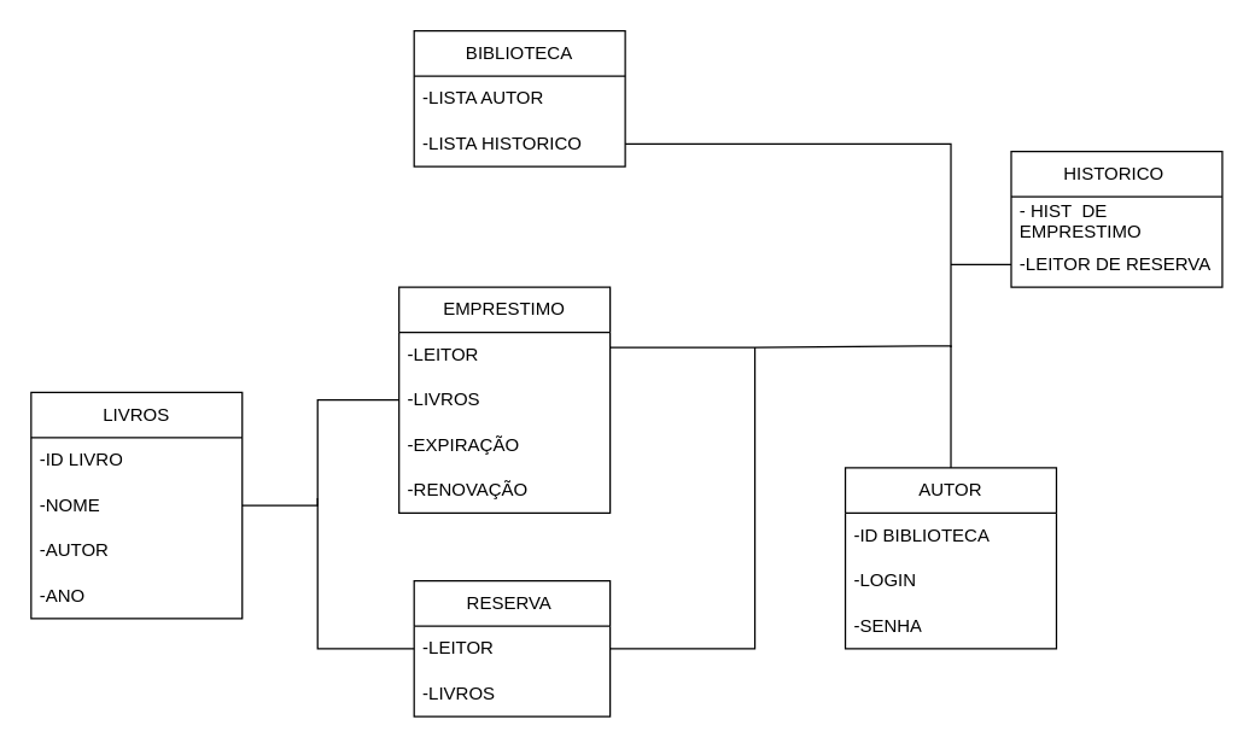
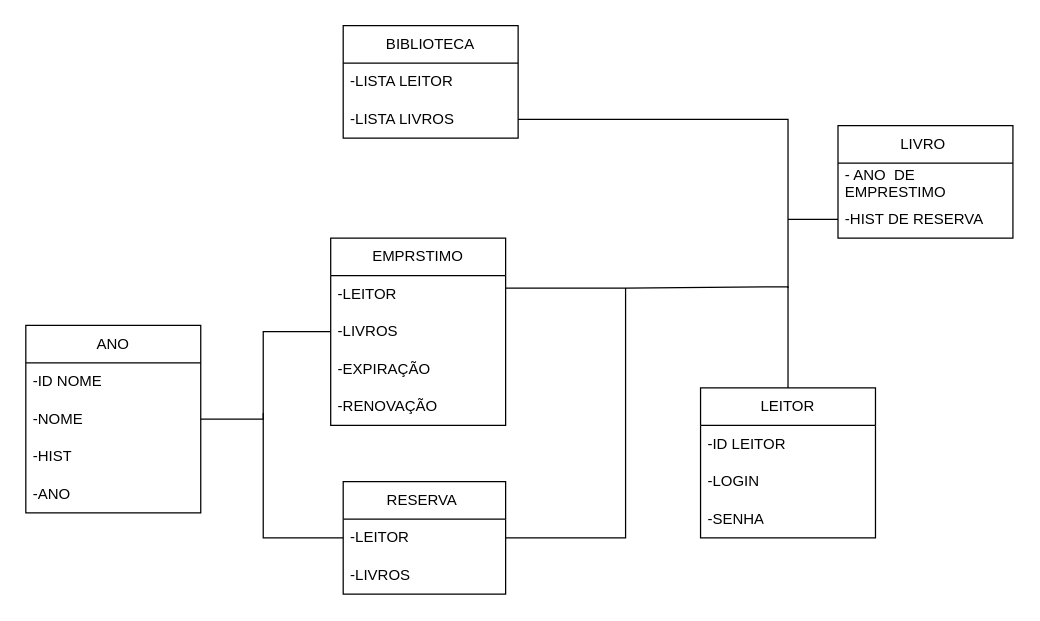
- <mxCell id="12" value="-LISTA AUTOR" style="text;strokeColor=none;fillColor=none;align=left;verticalAlign=middle;spacingLeft=4;spacingRight=4;overflow=hidden;points=[[0,0.5],[1,0.5]];portConstraint=eastwest;rotatable=0;whiteSpace=wrap;html=1;" vertex="1" parent="11"><mxGeometry y="30" width="140" height="30" as="geometry" /></mxCell>
+ <mxCell id="12" value="-LISTA LEITOR" style="text;strokeColor=none;fillColor=none;align=left;verticalAlign=middle;spacingLeft=4;spacingRight=4;overflow=hidden;points=[[0,0.5],[1,0.5]];portConstraint=eastwest;rotatable=0;whiteSpace=wrap;html=1;" vertex="1" parent="11"><mxGeometry y="30" width="140" height="30" as="geometry" /></mxCell>
- <mxCell id="13" value="-LISTA HISTORICO&amp;nbsp;" style="text;strokeColor=none;fillColor=none;align=left;verticalAlign=middle;spacingLeft=4;spacingRight=4;overflow=hidden;points=[[0,0.5],[1,0.5]];portConstraint=eastwest;rotatable=0;whiteSpace=wrap;html=1;" vertex="1" parent="11"><mxGeometry y="60" width="140" height="30" as="geometry" /></mxCell>
+ <mxCell id="13" value="-LISTA LIVROS&amp;nbsp;" style="text;strokeColor=none;fillColor=none;align=left;verticalAlign=middle;spacingLeft=4;spacingRight=4;overflow=hidden;points=[[0,0.5],[1,0.5]];portConstraint=eastwest;rotatable=0;whiteSpace=wrap;html=1;" vertex="1" parent="11"><mxGeometry y="60" width="140" height="30" as="geometry" /></mxCell>
- <mxCell id="22" value="HISTORICO&amp;nbsp;" style="swimlane;fontStyle=0;childLayout=stackLayout;horizontal=1;startSize=30;horizontalStack=0;resizeParent=1;resizeParentMax=0;resizeLast=0;collapsible=1;marginBottom=0;whiteSpace=wrap;html=1;" vertex="1" parent="1"><mxGeometry x="670" y="100" width="140" height="90" as="geometry" /></mxCell>
+ <mxCell id="22" value="LIVRO&amp;nbsp;" style="swimlane;fontStyle=0;childLayout=stackLayout;horizontal=1;startSize=30;horizontalStack=0;resizeParent=1;resizeParentMax=0;resizeLast=0;collapsible=1;marginBottom=0;whiteSpace=wrap;html=1;" vertex="1" parent="1"><mxGeometry x="670" y="100" width="140" height="90" as="geometry" /></mxCell>
- <mxCell id="23" value="- HIST&amp;nbsp; DE&amp;nbsp; EMPRESTIMO&amp;nbsp;" style="text;strokeColor=none;fillColor=none;align=left;verticalAlign=middle;spacingLeft=4;spacingRight=4;overflow=hidden;points=[[0,0.5],[1,0.5]];portConstraint=eastwest;rotatable=0;whiteSpace=wrap;html=1;" vertex="1" parent="22"><mxGeometry y="30" width="140" height="30" as="geometry" /></mxCell>
+ <mxCell id="23" value="- ANO&amp;nbsp; DE&amp;nbsp; EMPRESTIMO&amp;nbsp;" style="text;strokeColor=none;fillColor=none;align=left;verticalAlign=middle;spacingLeft=4;spacingRight=4;overflow=hidden;points=[[0,0.5],[1,0.5]];portConstraint=eastwest;rotatable=0;whiteSpace=wrap;html=1;" vertex="1" parent="22"><mxGeometry y="30" width="140" height="30" as="geometry" /></mxCell>
- <mxCell id="24" value="-LEITOR DE RESERVA" style="text;strokeColor=none;fillColor=none;align=left;verticalAlign=middle;spacingLeft=4;spacingRight=4;overflow=hidden;points=[[0,0.5],[1,0.5]];portConstraint=eastwest;rotatable=0;whiteSpace=wrap;html=1;" vertex="1" parent="22"><mxGeometry y="60" width="140" height="30" as="geometry" /></mxCell>
+ <mxCell id="24" value="-HIST DE RESERVA" style="text;strokeColor=none;fillColor=none;align=left;verticalAlign=middle;spacingLeft=4;spacingRight=4;overflow=hidden;points=[[0,0.5],[1,0.5]];portConstraint=eastwest;rotatable=0;whiteSpace=wrap;html=1;" vertex="1" parent="22"><mxGeometry y="60" width="140" height="30" as="geometry" /></mxCell>
- <mxCell id="14" value="EMPRESTIMO" style="swimlane;fontStyle=0;childLayout=stackLayout;horizontal=1;startSize=30;horizontalStack=0;resizeParent=1;resizeParentMax=0;resizeLast=0;collapsible=1;marginBottom=0;whiteSpace=wrap;html=1;" vertex="1" parent="1"><mxGeometry x="264" y="190" width="140" height="150" as="geometry" /></mxCell>
+ <mxCell id="14" value="EMPRSTIMO" style="swimlane;fontStyle=0;childLayout=stackLayout;horizontal=1;startSize=30;horizontalStack=0;resizeParent=1;resizeParentMax=0;resizeLast=0;collapsible=1;marginBottom=0;whiteSpace=wrap;html=1;" vertex="1" parent="1"><mxGeometry x="264" y="190" width="140" height="150" as="geometry" /></mxCell>
- <mxCell id="6" value="LIVROS" style="swimlane;fontStyle=0;childLayout=stackLayout;horizontal=1;startSize=30;horizontalStack=0;resizeParent=1;resizeParentMax=0;resizeLast=0;collapsible=1;marginBottom=0;whiteSpace=wrap;html=1;" vertex="1" parent="1"><mxGeometry x="20" y="260" width="140" height="150" as="geometry" /></mxCell>
+ <mxCell id="6" value="ANO" style="swimlane;fontStyle=0;childLayout=stackLayout;horizontal=1;startSize=30;horizontalStack=0;resizeParent=1;resizeParentMax=0;resizeLast=0;collapsible=1;marginBottom=0;whiteSpace=wrap;html=1;" vertex="1" parent="1"><mxGeometry x="20" y="260" width="140" height="150" as="geometry" /></mxCell>
- <mxCell id="7" value="-ID LIVRO" style="text;strokeColor=none;fillColor=none;align=left;verticalAlign=middle;spacingLeft=4;spacingRight=4;overflow=hidden;points=[[0,0.5],[1,0.5]];portConstraint=eastwest;rotatable=0;whiteSpace=wrap;html=1;" vertex="1" parent="6"><mxGeometry y="30" width="140" height="30" as="geometry" /></mxCell>
+ <mxCell id="7" value="-ID NOME" style="text;strokeColor=none;fillColor=none;align=left;verticalAlign=middle;spacingLeft=4;spacingRight=4;overflow=hidden;points=[[0,0.5],[1,0.5]];portConstraint=eastwest;rotatable=0;whiteSpace=wrap;html=1;" vertex="1" parent="6"><mxGeometry y="30" width="140" height="30" as="geometry" /></mxCell>
- <mxCell id="2" value="AUTOR" style="swimlane;fontStyle=0;childLayout=stackLayout;horizontal=1;startSize=30;horizontalStack=0;resizeParent=1;resizeParentMax=0;resizeLast=0;collapsible=1;marginBottom=0;whiteSpace=wrap;html=1;" vertex="1" parent="1"><mxGeometry x="560" y="310" width="140" height="120" as="geometry" /></mxCell>
+ <mxCell id="2" value="LEITOR" style="swimlane;fontStyle=0;childLayout=stackLayout;horizontal=1;startSize=30;horizontalStack=0;resizeParent=1;resizeParentMax=0;resizeLast=0;collapsible=1;marginBottom=0;whiteSpace=wrap;html=1;" vertex="1" parent="1"><mxGeometry x="560" y="310" width="140" height="120" as="geometry" /></mxCell>
- <mxCell id="3" value="-ID BIBLIOTECA" style="text;strokeColor=none;fillColor=none;align=left;verticalAlign=middle;spacingLeft=4;spacingRight=4;overflow=hidden;points=[[0,0.5],[1,0.5]];portConstraint=eastwest;rotatable=0;whiteSpace=wrap;html=1;" vertex="1" parent="2"><mxGeometry y="30" width="140" height="30" as="geometry" /></mxCell>
+ <mxCell id="3" value="-ID LEITOR" style="text;strokeColor=none;fillColor=none;align=left;verticalAlign=middle;spacingLeft=4;spacingRight=4;overflow=hidden;points=[[0,0.5],[1,0.5]];portConstraint=eastwest;rotatable=0;whiteSpace=wrap;html=1;" vertex="1" parent="2"><mxGeometry y="30" width="140" height="30" as="geometry" /></mxCell>
- <mxCell id="9" value="-AUTOR" style="text;strokeColor=none;fillColor=none;align=left;verticalAlign=middle;spacingLeft=4;spacingRight=4;overflow=hidden;points=[[0,0.5],[1,0.5]];portConstraint=eastwest;rotatable=0;whiteSpace=wrap;html=1;" vertex="1" parent="6"><mxGeometry y="90" width="140" height="30" as="geometry" /></mxCell>
+ <mxCell id="9" value="-HIST" style="text;strokeColor=none;fillColor=none;align=left;verticalAlign=middle;spacingLeft=4;spacingRight=4;overflow=hidden;points=[[0,0.5],[1,0.5]];portConstraint=eastwest;rotatable=0;whiteSpace=wrap;html=1;" vertex="1" parent="6"><mxGeometry y="90" width="140" height="30" as="geometry" /></mxCell>
